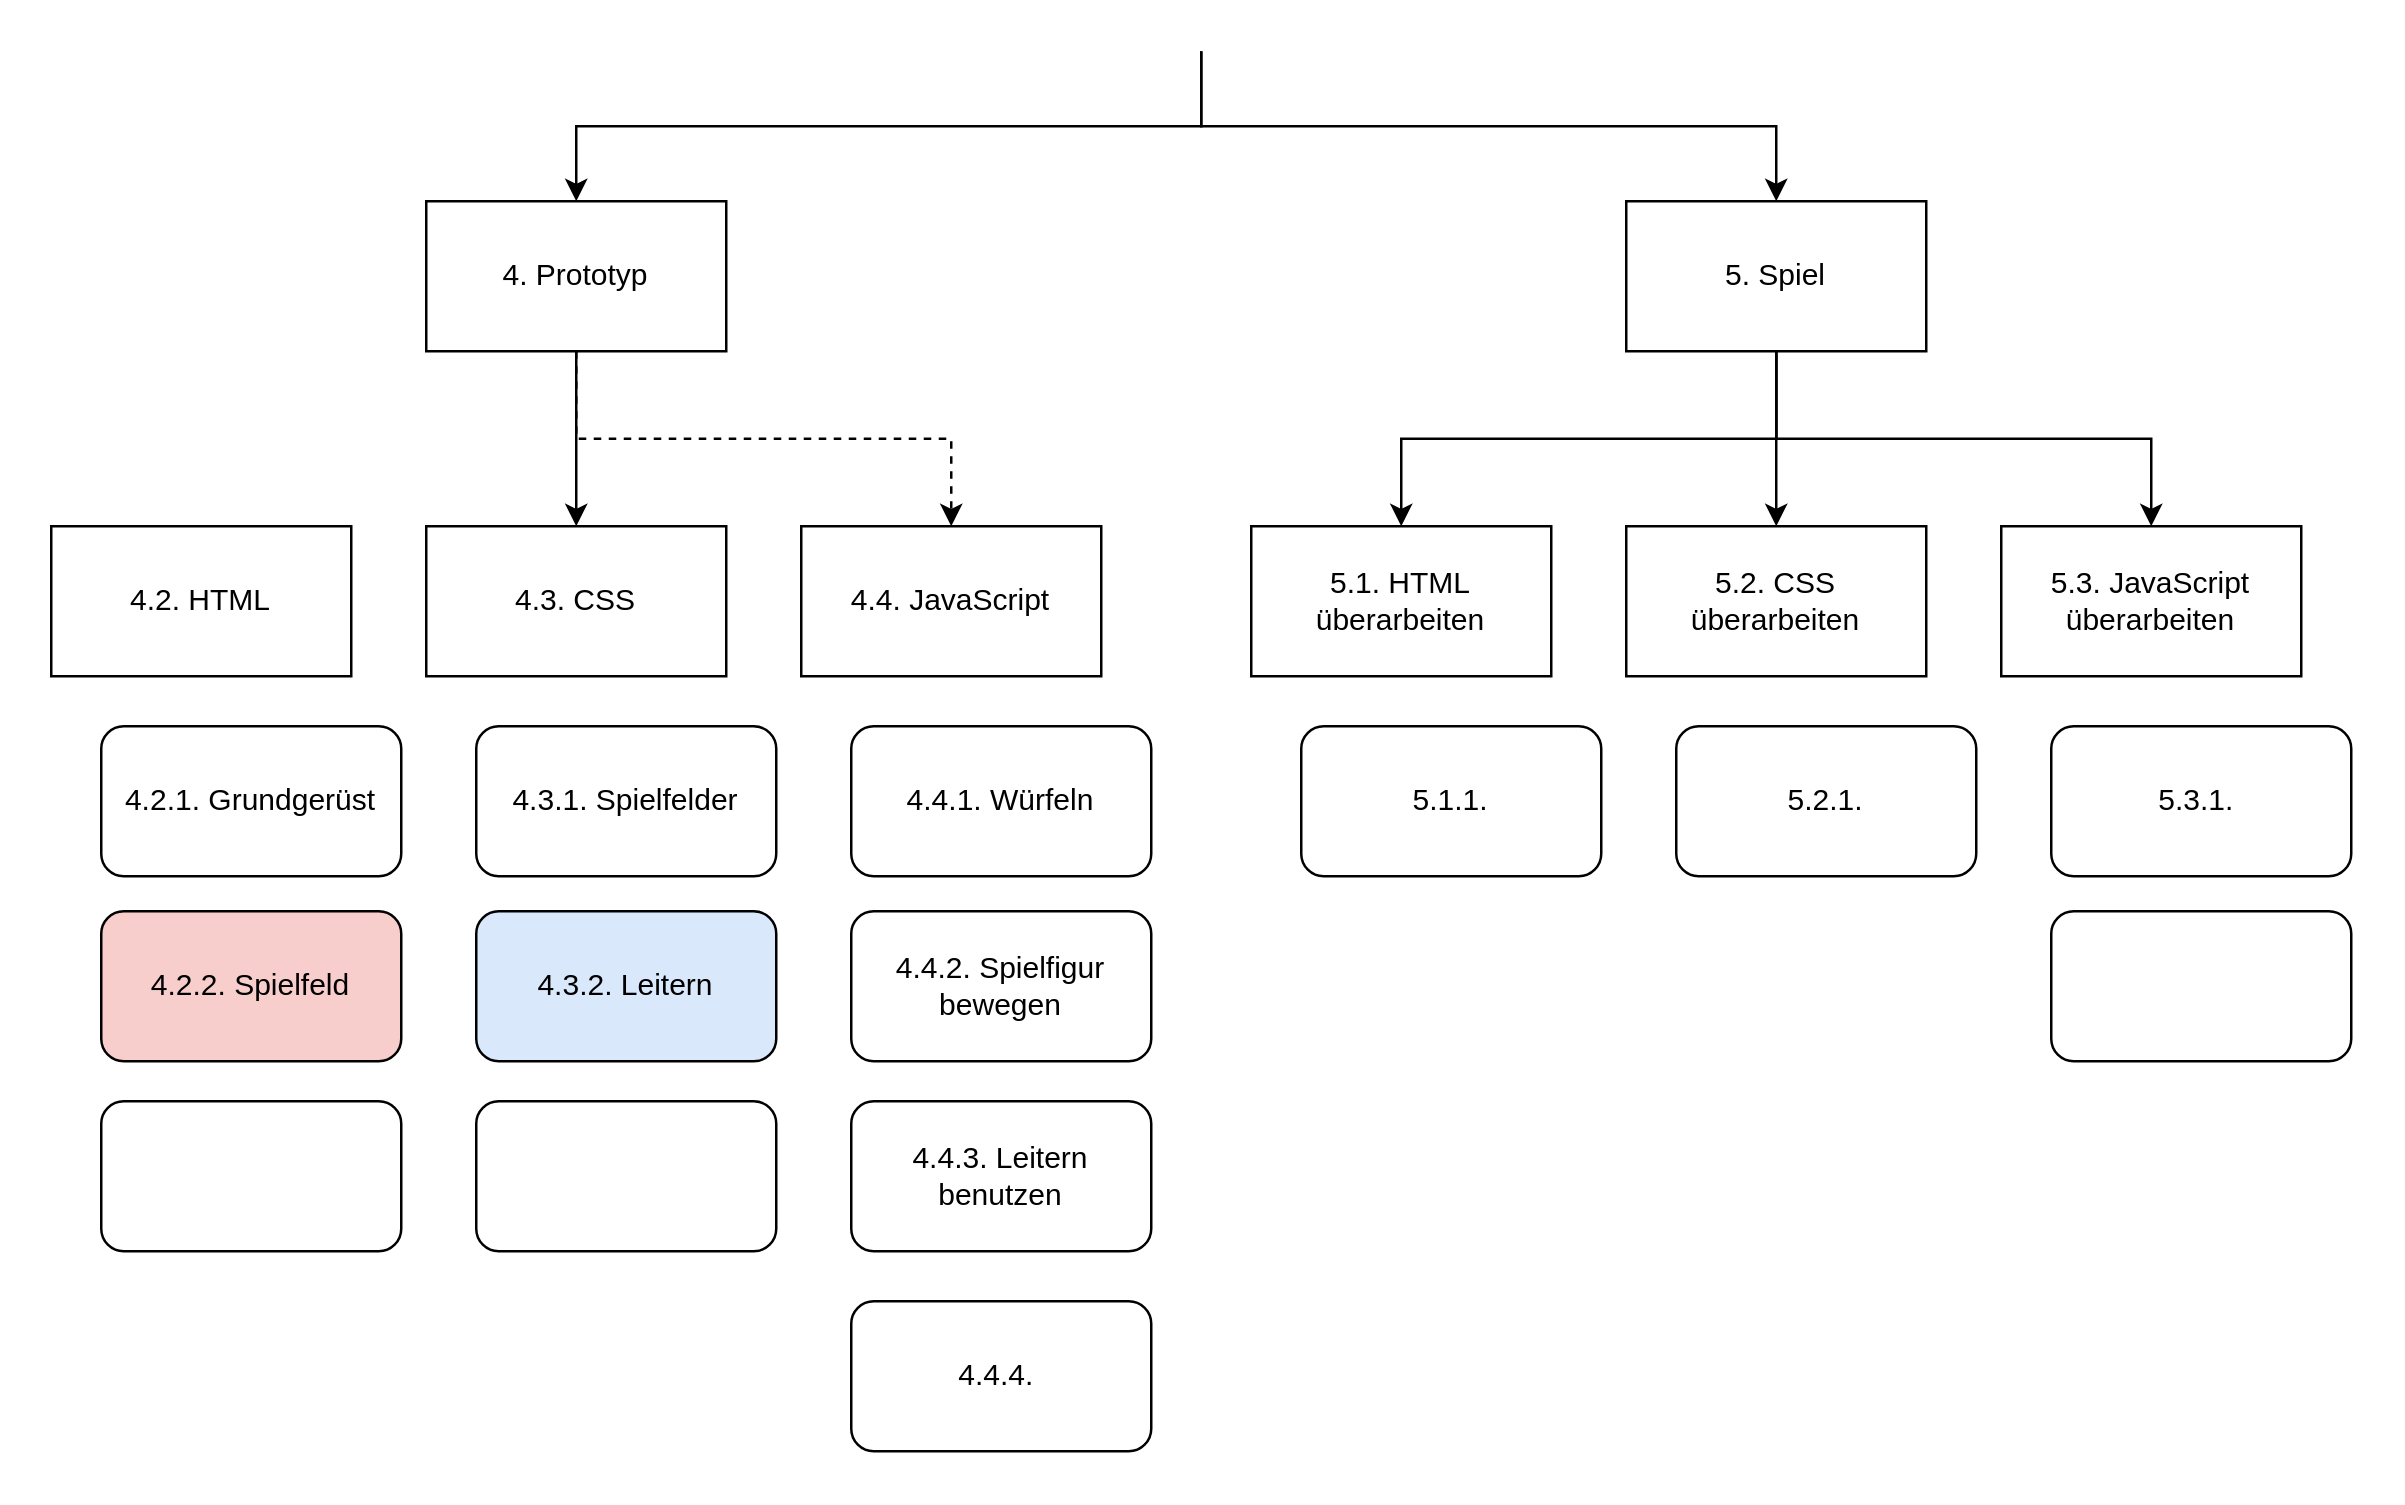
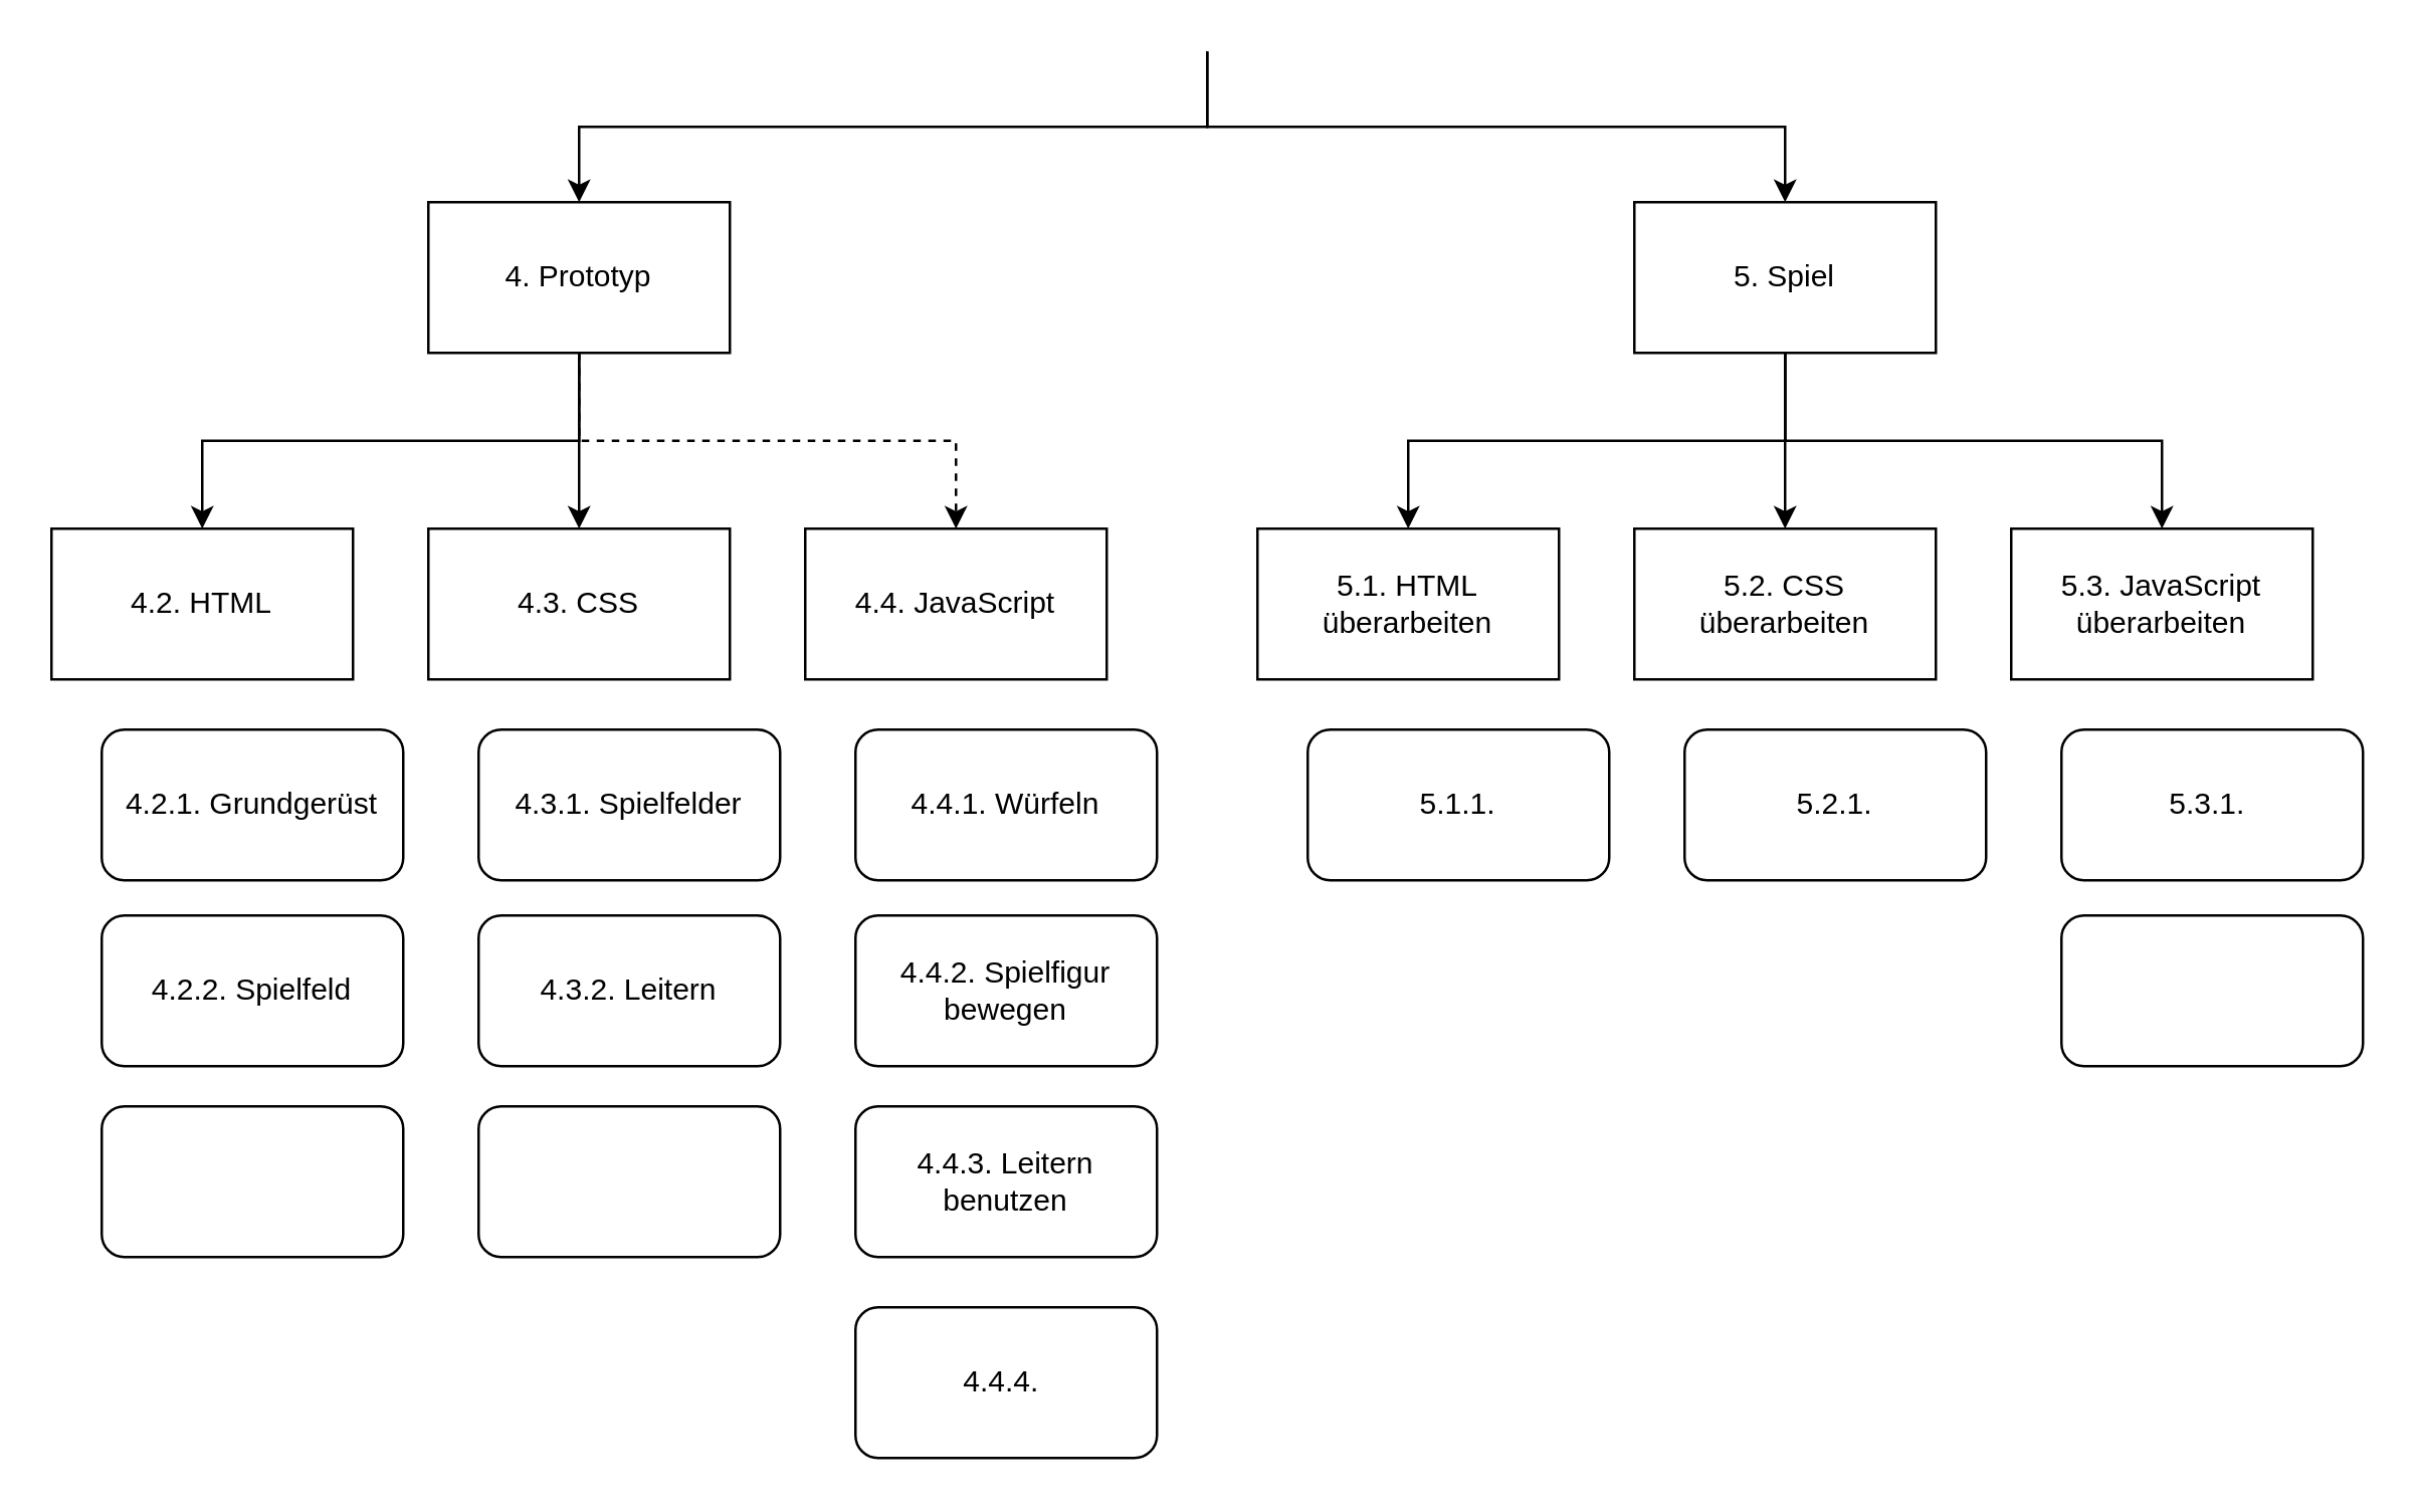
+ <mxCell id="7" style="edgeStyle=orthogonalEdgeStyle;rounded=0;orthogonalLoop=1;jettySize=auto;html=1;exitX=0.5;exitY=1;exitDx=0;exitDy=0;entryX=0.5;entryY=0;entryDx=0;entryDy=0;" parent="1" source="11" target="2" edge="1"><mxGeometry relative="1" as="geometry" /></mxCell>
- <mxCell id="20" value="4.2.2. Spielfeld" style="rounded=1;whiteSpace=wrap;html=1;fillColor=#f8cecc;" parent="1" vertex="1"><mxGeometry x="40" y="364" width="120" height="60" as="geometry" /></mxCell>
+ <mxCell id="20" value="4.2.2. Spielfeld" style="rounded=1;whiteSpace=wrap;html=1;" parent="1" vertex="1"><mxGeometry x="40" y="364" width="120" height="60" as="geometry" /></mxCell>
- <mxCell id="22" value="4.3.2. Leitern" style="rounded=1;whiteSpace=wrap;html=1;fillColor=#dae8fc;" parent="1" vertex="1"><mxGeometry x="190" y="364" width="120" height="60" as="geometry" /></mxCell>
+ <mxCell id="22" value="4.3.2. Leitern" style="rounded=1;whiteSpace=wrap;html=1;" parent="1" vertex="1"><mxGeometry x="190" y="364" width="120" height="60" as="geometry" /></mxCell>
